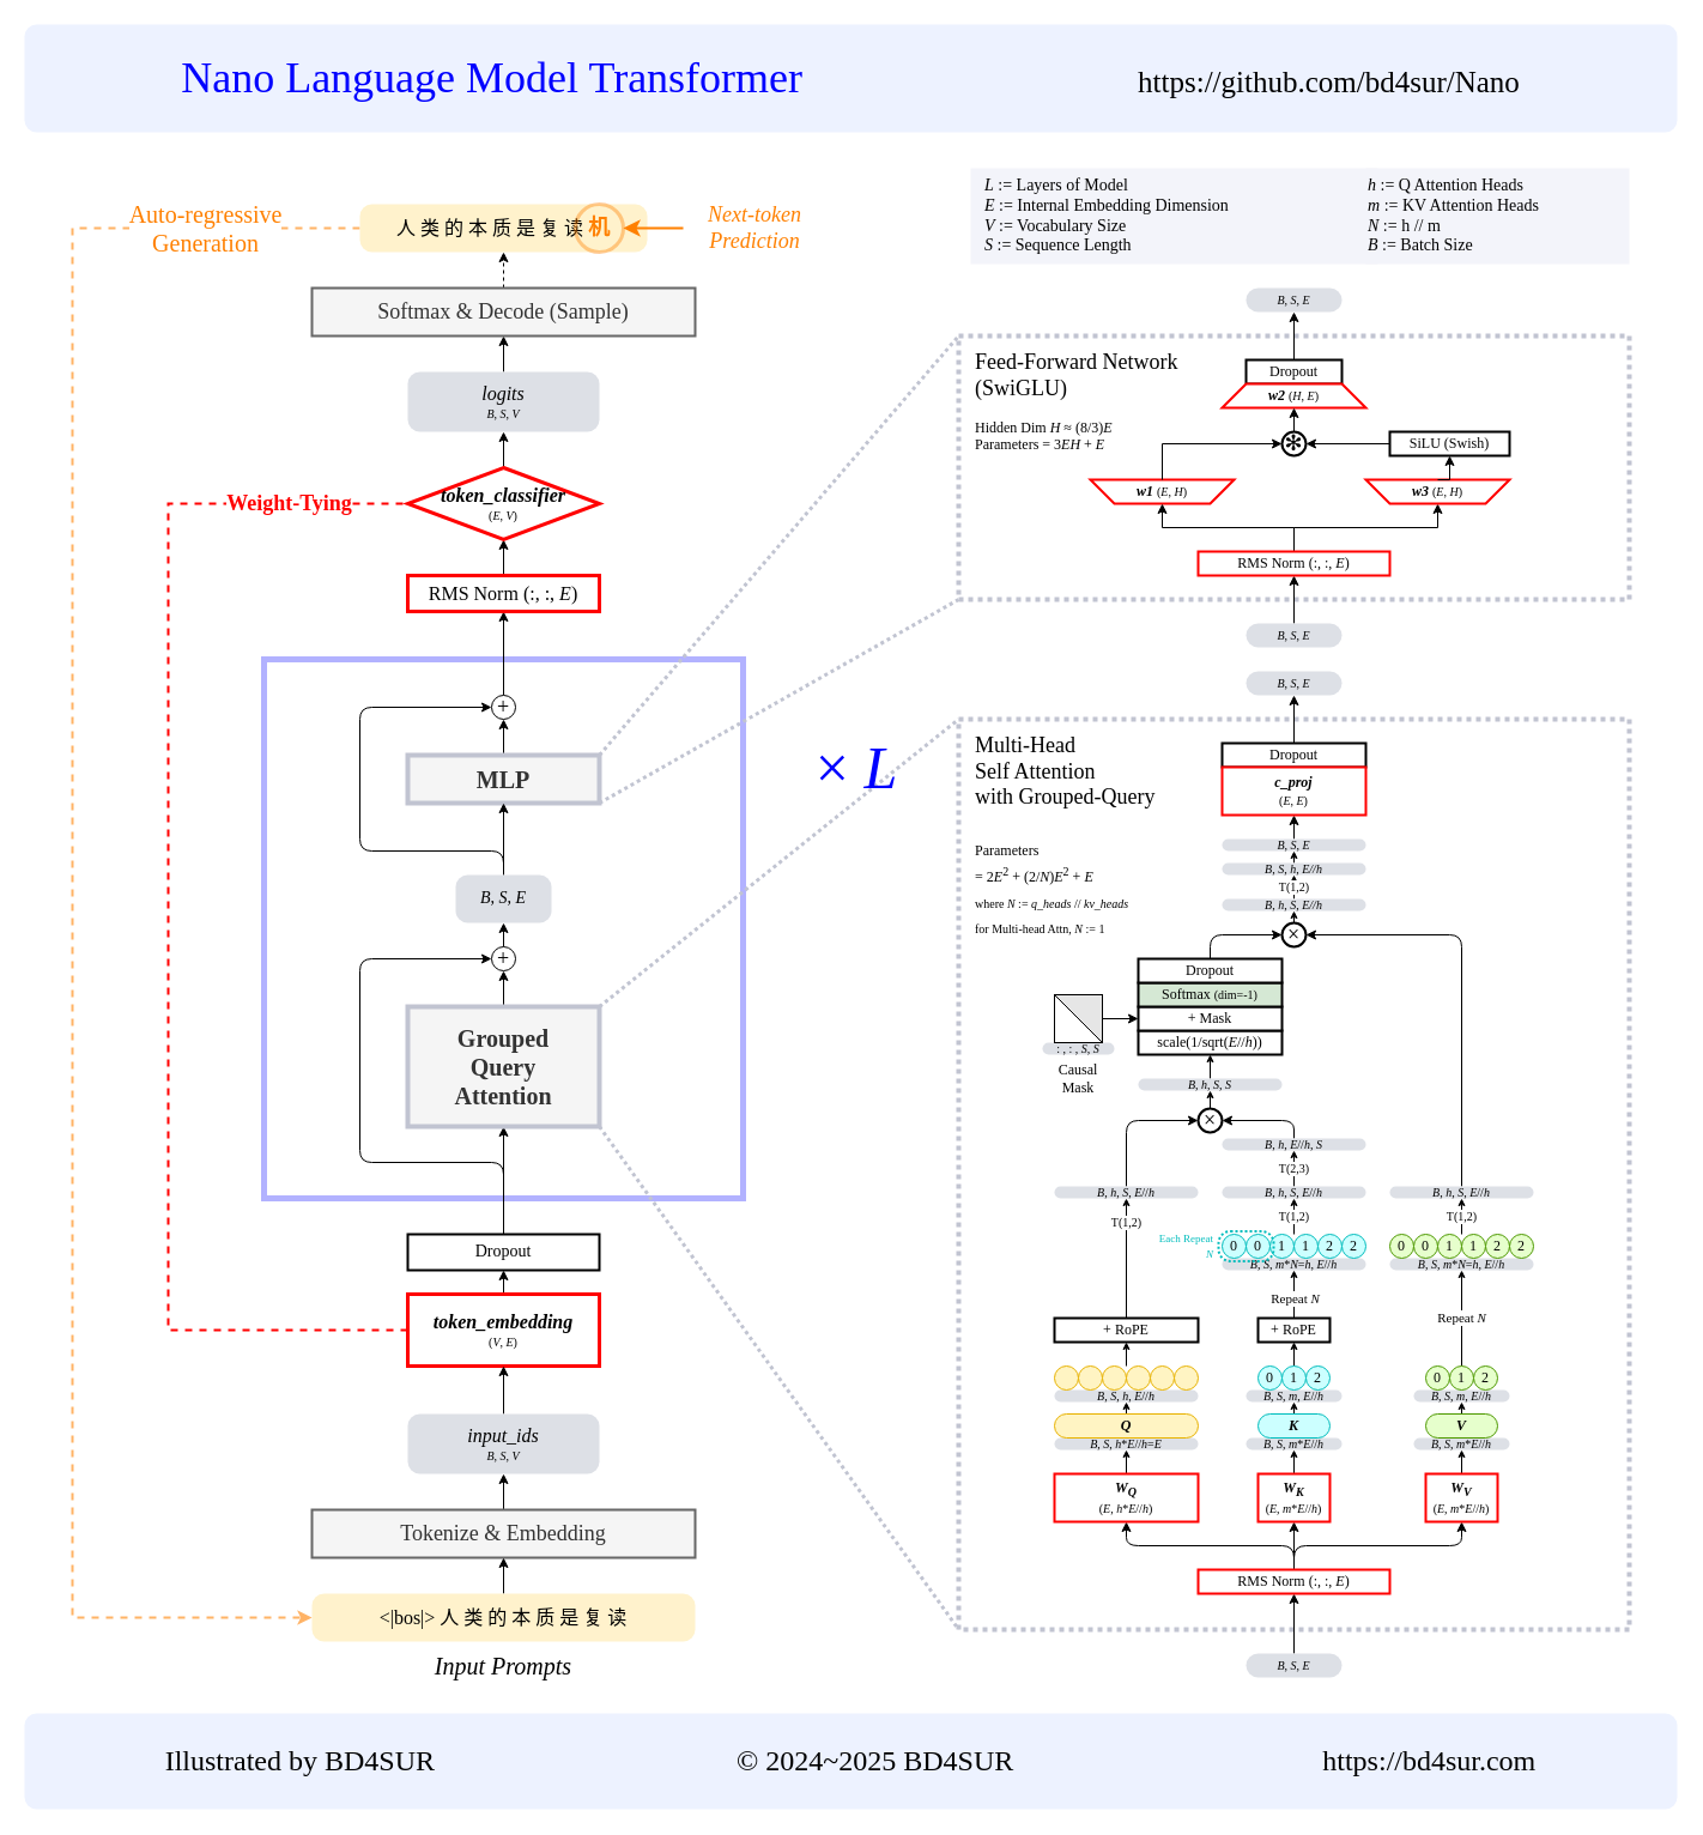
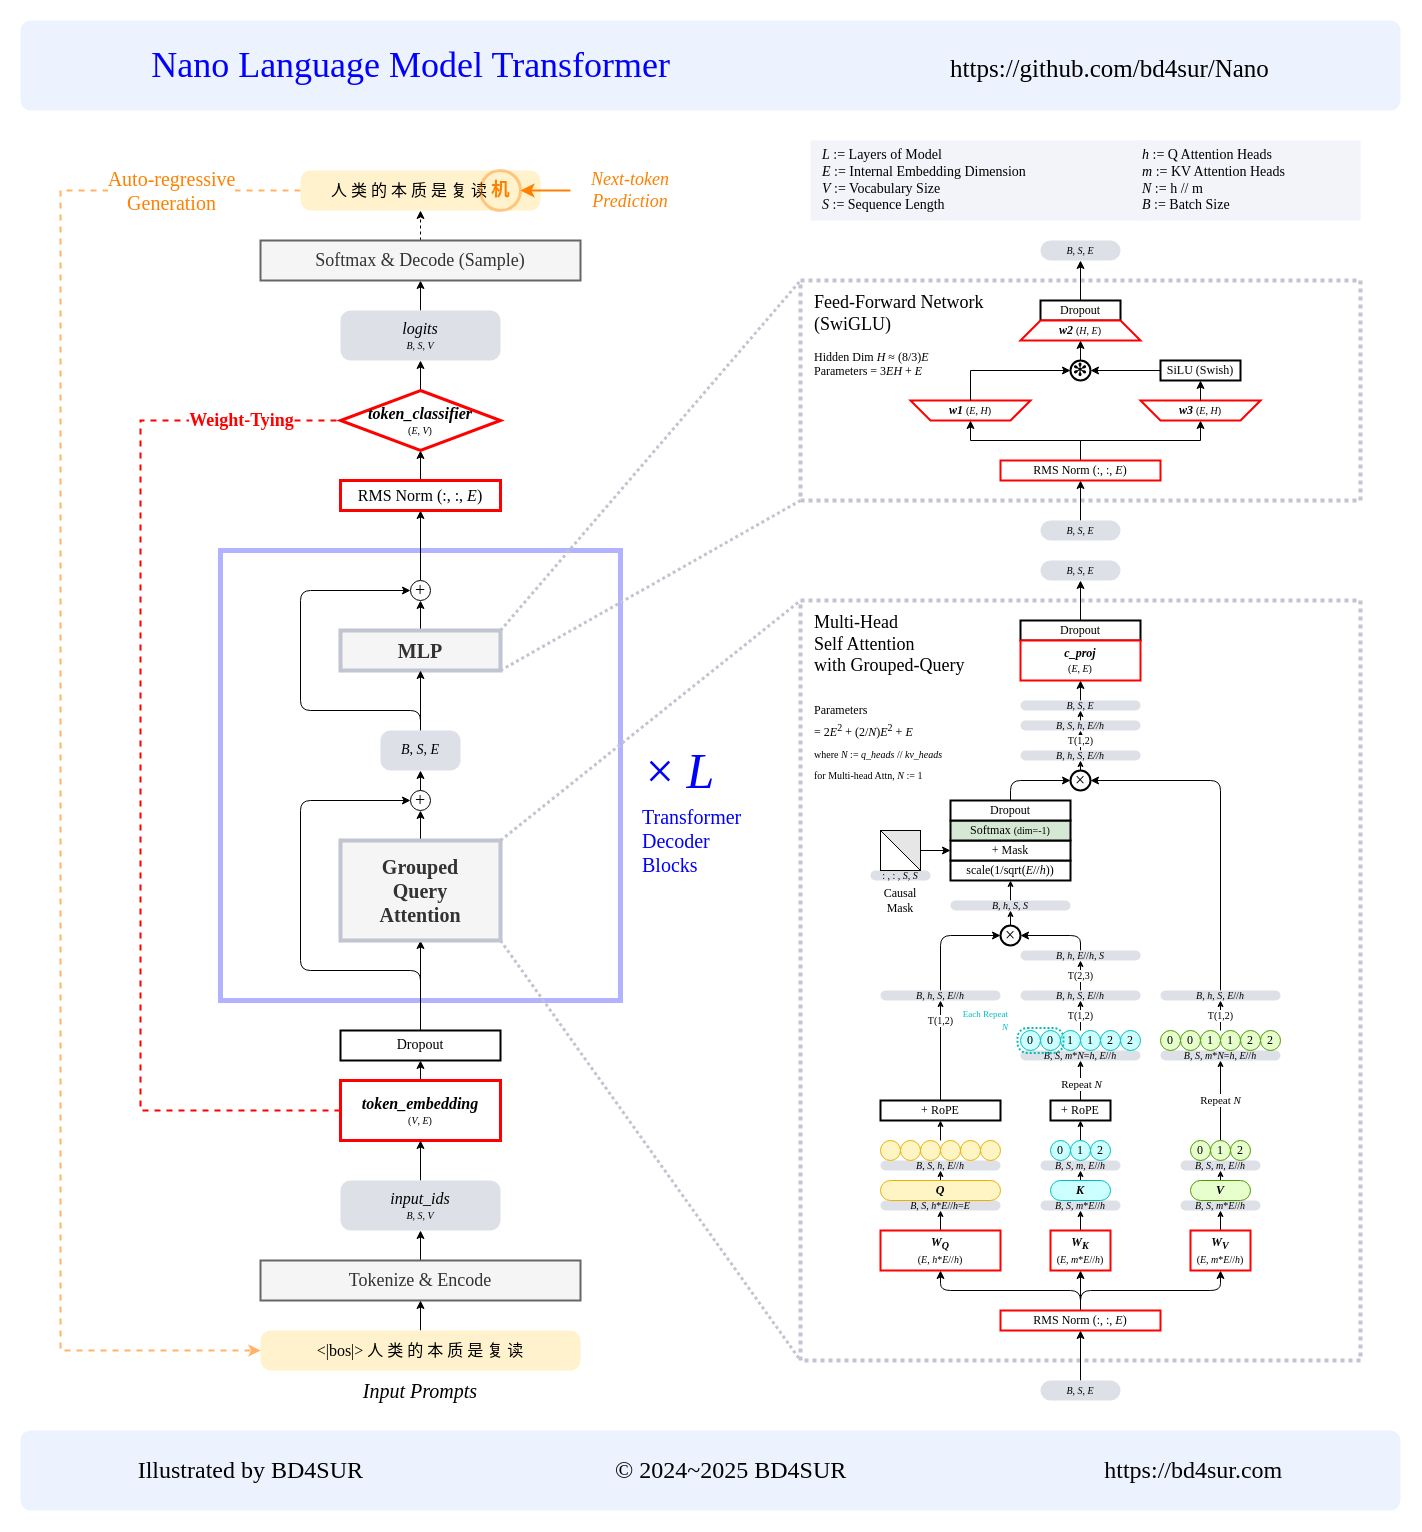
- <mxCell id="167" value="SiLU (Swish)" style="rounded=0;whiteSpace=wrap;html=1;fontFamily=更纱黑体 SC Semibold;strokeWidth=2;" parent="1" vertex="1"><mxGeometry x="1160" y="360" width="100" height="20" as="geometry" /></mxCell>
+ <mxCell id="167" value="SiLU (Swish)" style="rounded=0;whiteSpace=wrap;html=1;fontFamily=更纱黑体 SC Semibold;strokeWidth=2;" parent="1" vertex="1"><mxGeometry x="1160" y="360" width="80" height="20" as="geometry" /></mxCell>
- <mxCell id="152" value="&lt;font style=&quot;font-size: 50px;&quot;&gt;× &lt;i style=&quot;font-size: 50px;&quot;&gt;L&lt;/i&gt;&lt;/font&gt;" style="text;html=1;strokeColor=none;fillColor=none;align=center;verticalAlign=middle;whiteSpace=wrap;rounded=0;fontColor=#0000FF;fontStyle=0;fontSize=50;fontFamily=更纱黑体 SC Semibold;" parent="1" vertex="1"><mxGeometry x="655" y="610" width="120" height="60" as="geometry" /></mxCell>
+ <mxCell id="152" value="&lt;font style=&quot;font-size: 50px;&quot;&gt;× &lt;i style=&quot;font-size: 50px;&quot;&gt;L&lt;/i&gt;&lt;/font&gt;" style="text;html=1;strokeColor=none;fillColor=none;align=center;verticalAlign=middle;whiteSpace=wrap;rounded=0;fontColor=#0000FF;fontStyle=0;fontSize=50;fontFamily=更纱黑体 SC Semibold;" parent="1" vertex="1"><mxGeometry x="620" y="740" width="120" height="60" as="geometry" /></mxCell>
+ <mxCell id="163" value="Transformer&lt;br&gt;Decoder&lt;br&gt;Blocks" style="text;html=1;strokeColor=none;fillColor=none;align=left;verticalAlign=middle;whiteSpace=wrap;rounded=0;fontColor=#0000FF;fontStyle=0;fontSize=20;fontFamily=更纱黑体 SC Semibold;" parent="1" vertex="1"><mxGeometry x="640" y="800" width="100" height="80" as="geometry" /></mxCell>
- <mxCell id="162" value="&lt;p style=&quot;line-height: 100%;&quot;&gt;&lt;font face=&quot;更纱黑体 SC Semibold&quot; style=&quot;font-size: 9px;&quot;&gt;Each Repeat &lt;i&gt;N&lt;/i&gt;&lt;/font&gt;&lt;/p&gt;" style="text;html=1;strokeColor=none;fillColor=none;align=right;verticalAlign=middle;whiteSpace=wrap;rounded=0;fontColor=#00BDBD;" parent="1" vertex="1"><mxGeometry x="965" y="1027.5" width="50" height="22.5" as="geometry" /></mxCell>
+ <mxCell id="162" value="&lt;p style=&quot;line-height: 100%;&quot;&gt;&lt;font face=&quot;更纱黑体 SC Semibold&quot; style=&quot;font-size: 9px;&quot;&gt;Each Repeat &lt;i&gt;N&lt;/i&gt;&lt;/font&gt;&lt;/p&gt;" style="text;html=1;strokeColor=none;fillColor=none;align=right;verticalAlign=middle;whiteSpace=wrap;rounded=0;fontColor=#00BDBD;" parent="1" vertex="1"><mxGeometry x="960" y="1007.5" width="50" height="22.5" as="geometry" /></mxCell>
- <mxCell id="145" value="Tokenize &amp;amp; Embedding" style="rounded=0;whiteSpace=wrap;html=1;fontFamily=更纱黑体 SC Semibold;strokeWidth=2;fontSize=18;fillColor=#f5f5f5;fontColor=#333333;strokeColor=#666666;" parent="1" vertex="1"><mxGeometry x="260" y="1260" width="320" height="40" as="geometry" /></mxCell>
+ <mxCell id="145" value="Tokenize &amp;amp; Encode" style="rounded=0;whiteSpace=wrap;html=1;fontFamily=更纱黑体 SC Semibold;strokeWidth=2;fontSize=18;fillColor=#f5f5f5;fontColor=#333333;strokeColor=#666666;" parent="1" vertex="1"><mxGeometry x="260" y="1260" width="320" height="40" as="geometry" /></mxCell>
